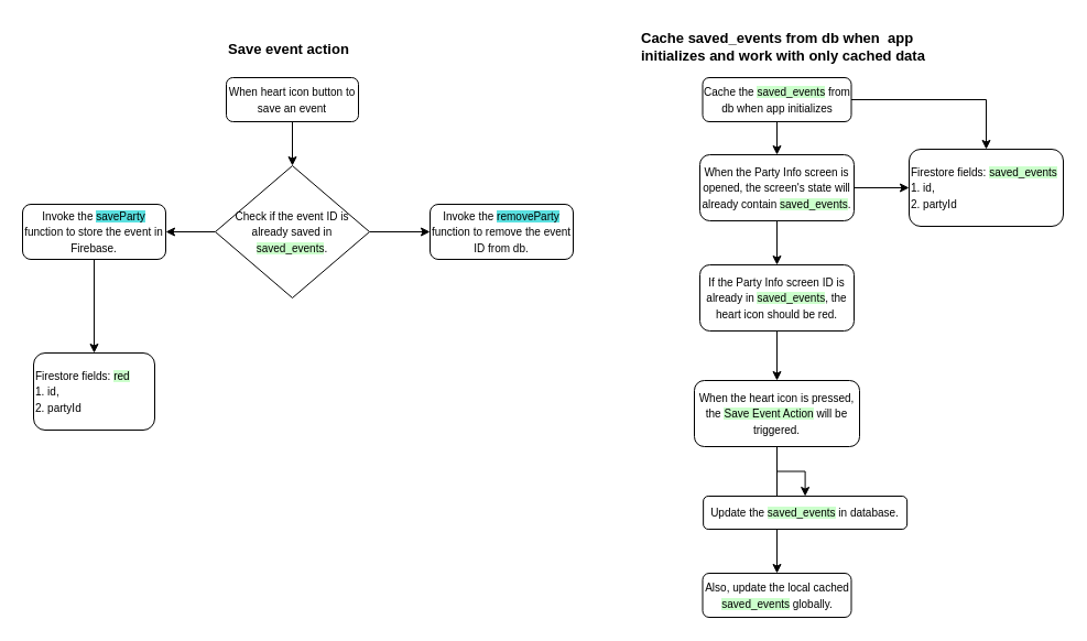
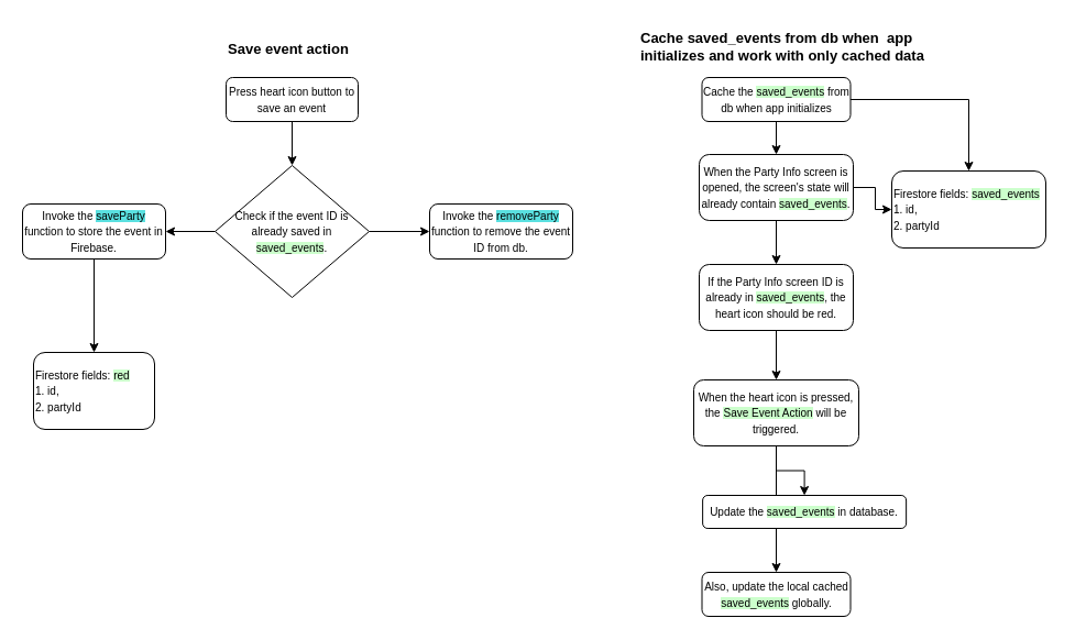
- <mxCell id="3" value="&lt;font style=&quot;font-size: 10px;&quot;&gt;When heart icon button to save an event&lt;/font&gt;" style="rounded=1;whiteSpace=wrap;html=1;fontSize=12;glass=0;strokeWidth=1;shadow=0;" parent="1" vertex="1"><mxGeometry x="205" y="70" width="120" height="40" as="geometry" /></mxCell>
+ <mxCell id="3" value="&lt;font style=&quot;font-size: 10px;&quot;&gt;Press heart icon button to save an event&lt;/font&gt;" style="rounded=1;whiteSpace=wrap;html=1;fontSize=12;glass=0;strokeWidth=1;shadow=0;" parent="1" vertex="1"><mxGeometry x="205" y="70" width="120" height="40" as="geometry" /></mxCell>
- <mxCell id="10" value="&lt;span style=&quot;font-size: 10px;&quot;&gt;Firestore fields: &lt;span style=&quot;background-color: rgb(204, 255, 204);&quot;&gt;saved_events&lt;/span&gt;&lt;/span&gt;&lt;div&gt;&lt;span style=&quot;font-size: 10px;&quot;&gt;1. id,&lt;/span&gt;&lt;/div&gt;&lt;div&gt;&lt;span style=&quot;font-size: 10px;&quot;&gt;2. partyId&lt;/span&gt;&lt;/div&gt;" style="rounded=1;whiteSpace=wrap;html=1;fontSize=12;glass=0;strokeWidth=1;shadow=0;align=left;" parent="1" vertex="1"><mxGeometry x="825" y="135" width="140" height="70" as="geometry" /></mxCell>
+ <mxCell id="10" value="&lt;span style=&quot;font-size: 10px;&quot;&gt;Firestore fields: &lt;span style=&quot;background-color: rgb(204, 255, 204);&quot;&gt;saved_events&lt;/span&gt;&lt;/span&gt;&lt;div&gt;&lt;span style=&quot;font-size: 10px;&quot;&gt;1. id,&lt;/span&gt;&lt;/div&gt;&lt;div&gt;&lt;span style=&quot;font-size: 10px;&quot;&gt;2. partyId&lt;/span&gt;&lt;/div&gt;" style="rounded=1;whiteSpace=wrap;html=1;fontSize=12;glass=0;strokeWidth=1;shadow=0;align=left;" parent="1" vertex="1"><mxGeometry x="810" y="155" width="140" height="70" as="geometry" /></mxCell>
